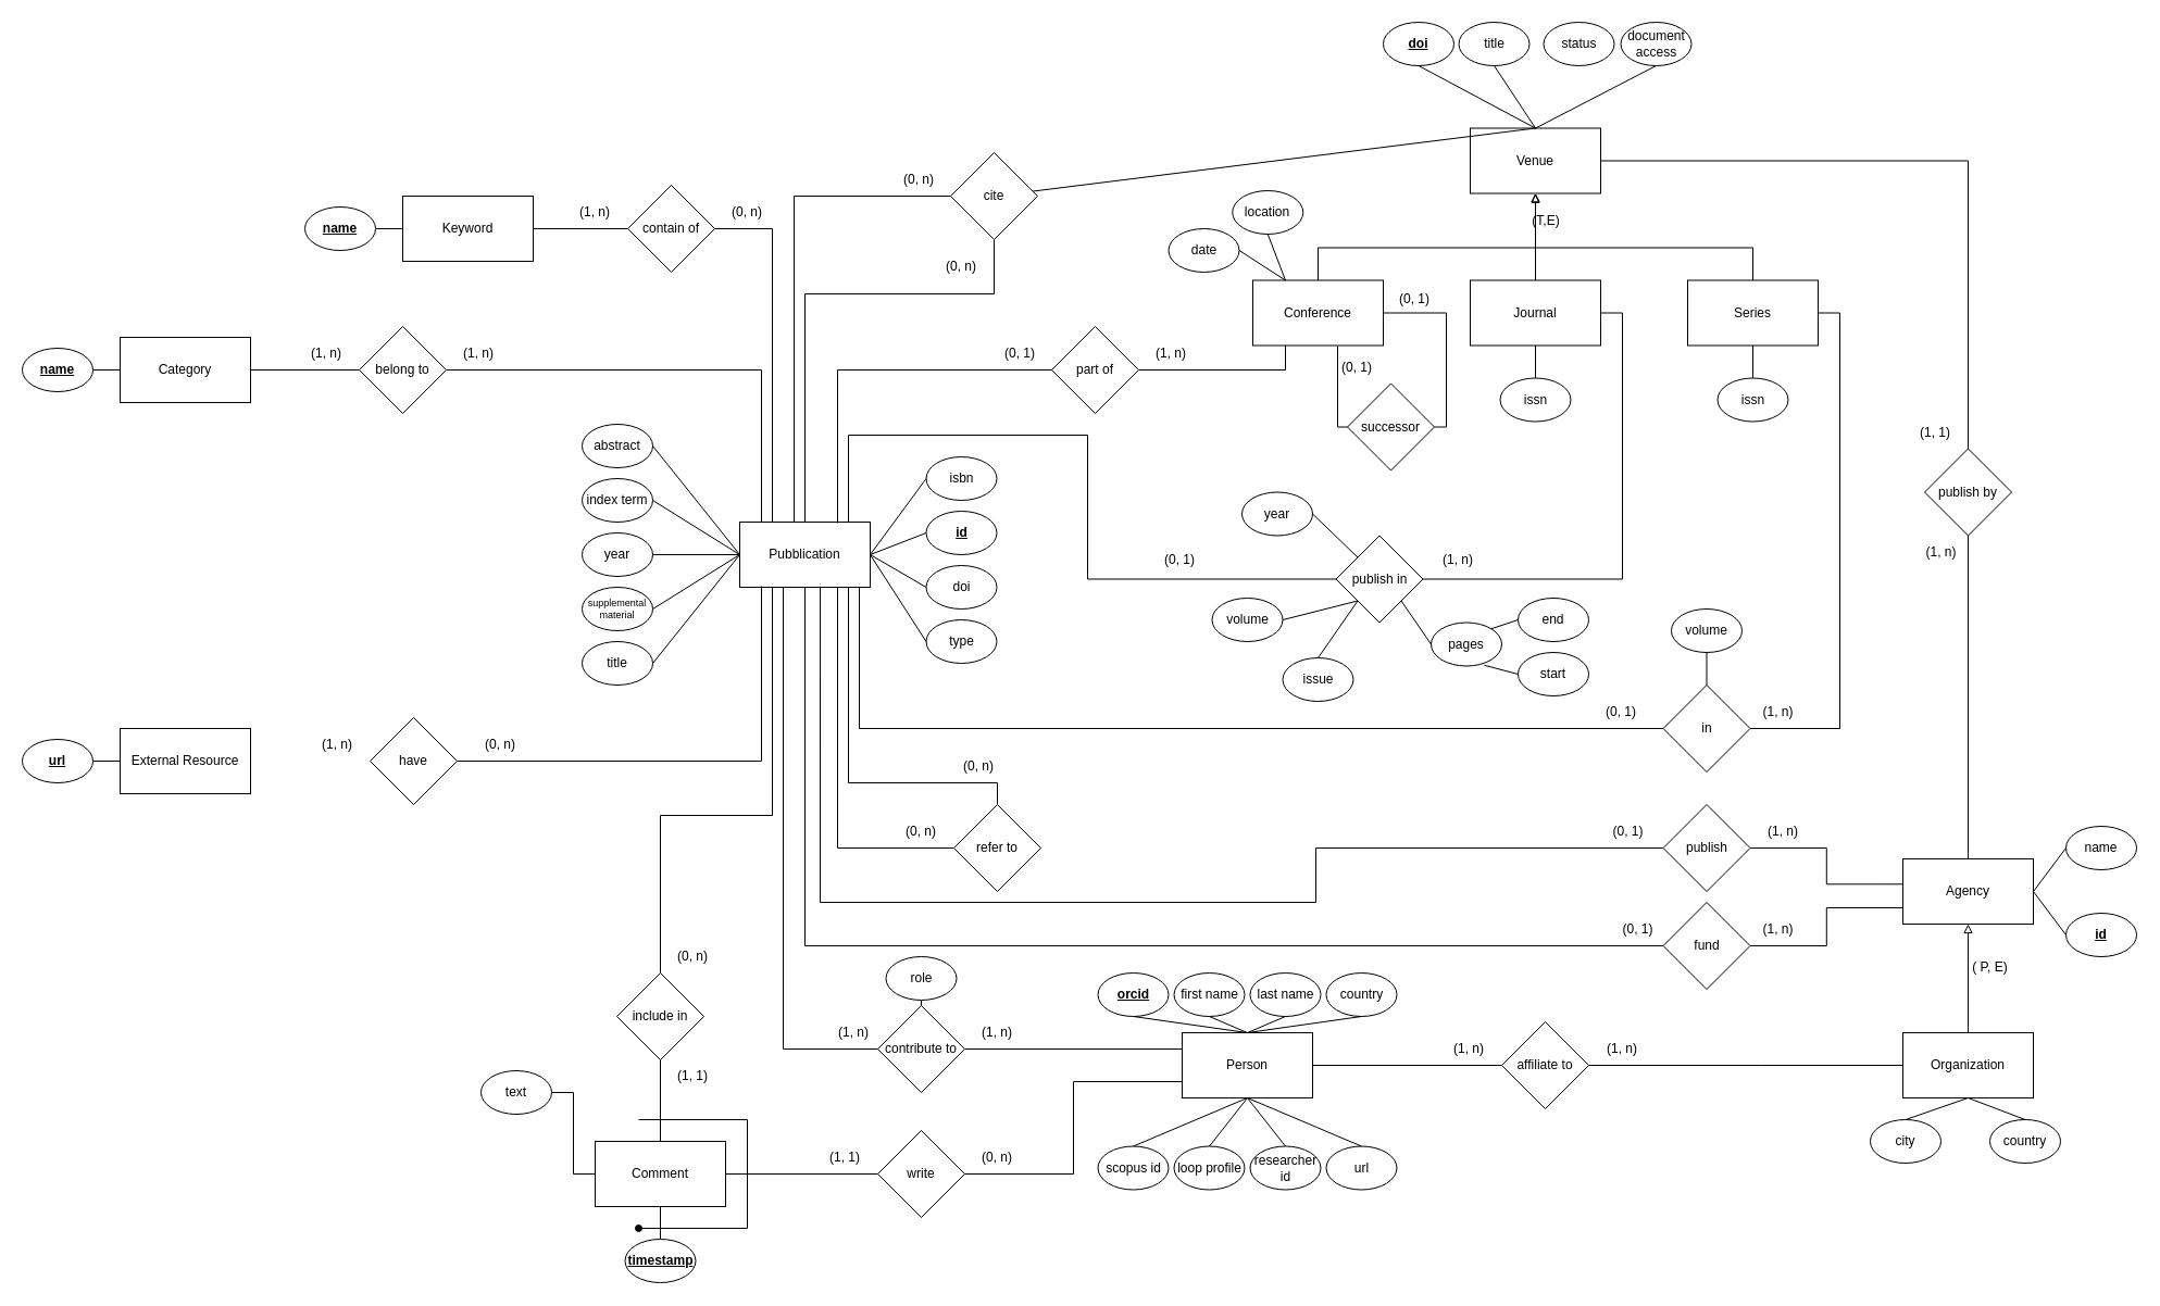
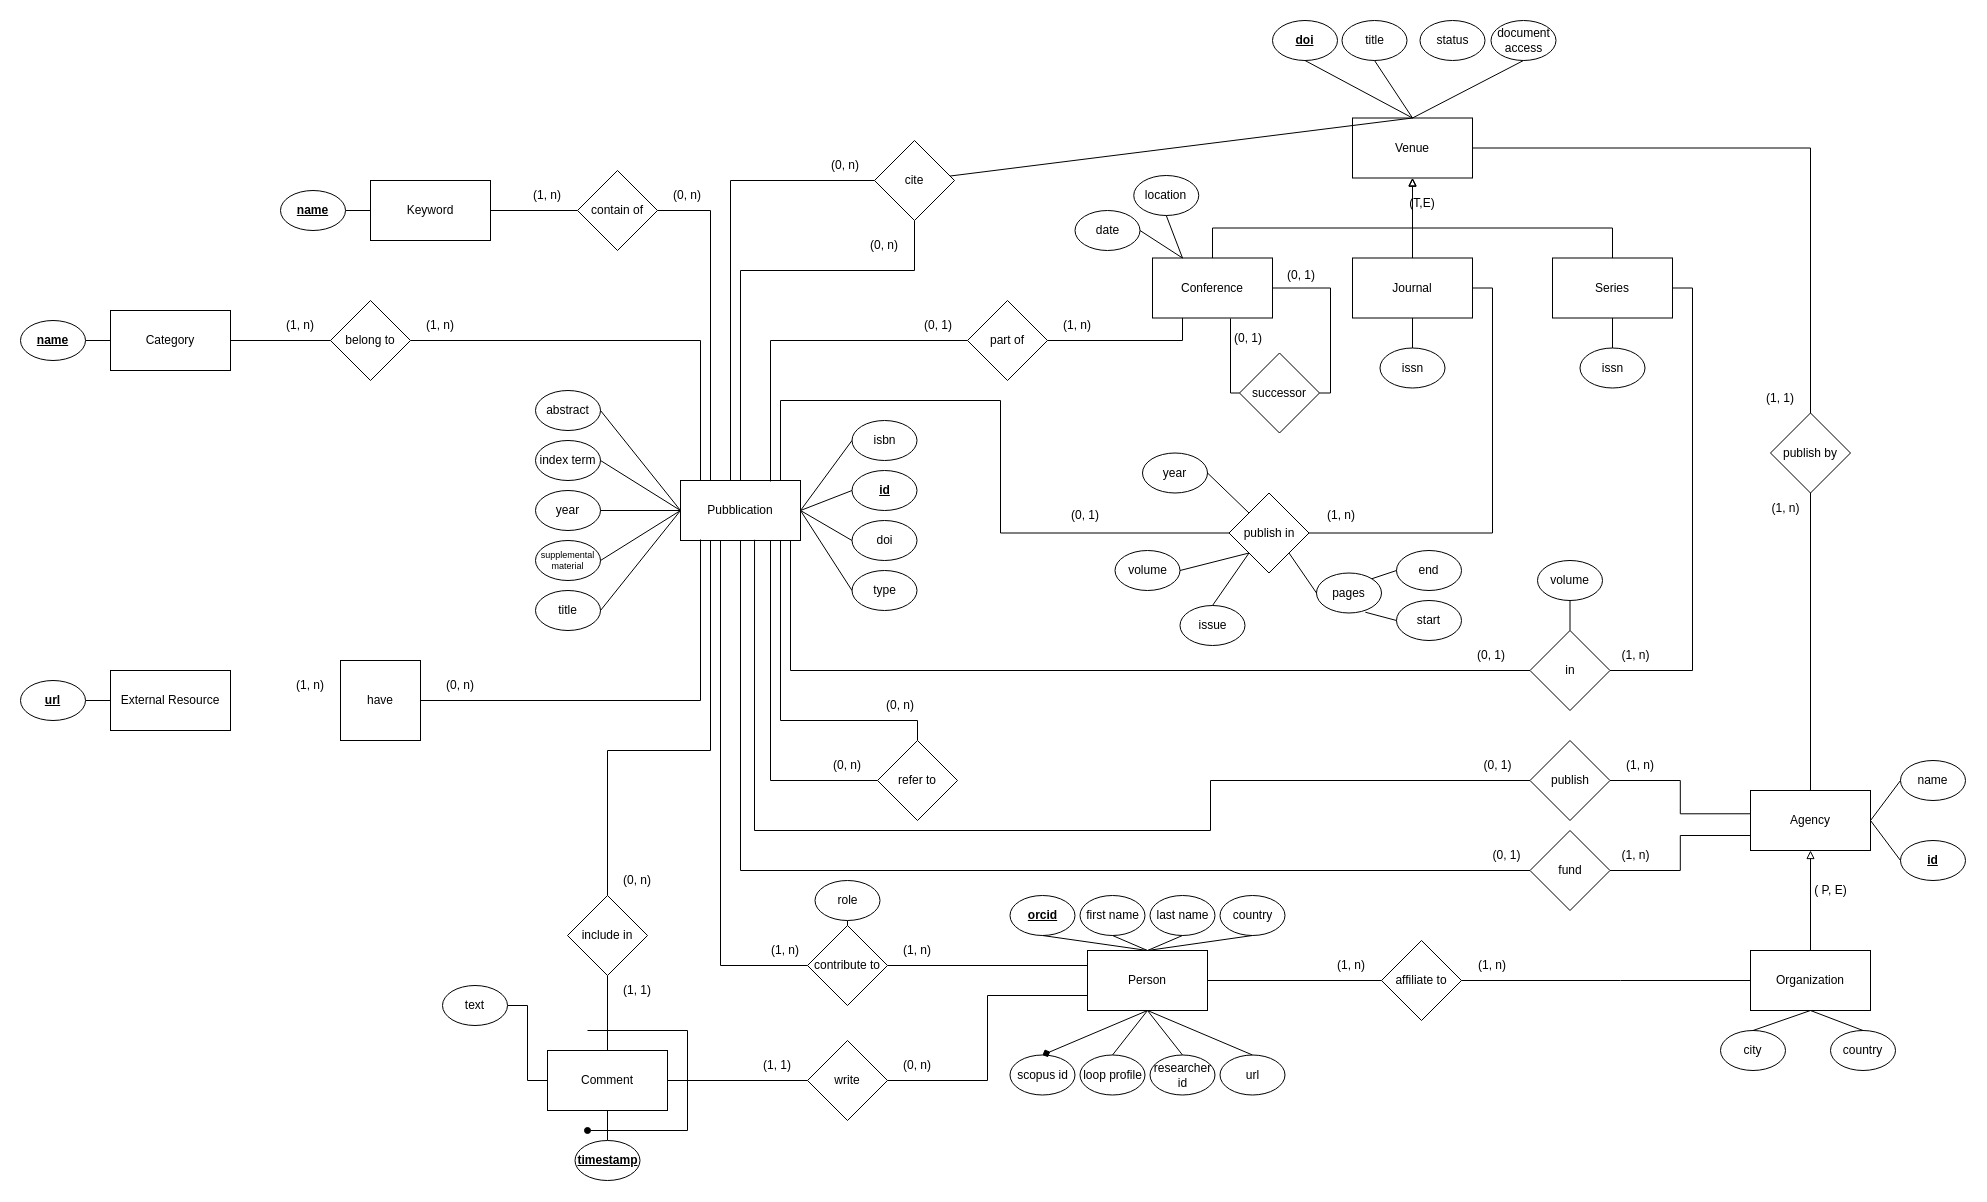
- <mxCell id="22" value="have" style="rhombus;whiteSpace=wrap;html=1;" parent="1" vertex="1"><mxGeometry x="340" y="660" width="80" height="80" as="geometry" /></mxCell>
+ <mxCell id="22" value="have" style="whiteSpace=wrap;html=1;rounded=0;" parent="1" vertex="1"><mxGeometry x="340" y="660" width="80" height="80" as="geometry" /></mxCell>
- <mxCell id="37" value="" style="endArrow=none;html=1;rounded=0;exitX=0.5;exitY=1;exitDx=0;exitDy=0;entryX=0.5;entryY=0;entryDx=0;entryDy=0;" parent="1" source="4" target="29" edge="1"><mxGeometry width="50" height="50" relative="1" as="geometry"><mxPoint x="1097" y="920" as="sourcePoint" /><mxPoint x="1147" y="870" as="targetPoint" /></mxGeometry></mxCell>
+ <mxCell id="37" value="" style="endArrow=diamond;html=1;rounded=0;exitX=0.5;exitY=1;exitDx=0;exitDy=0;entryX=0.5;entryY=0;entryDx=0;entryDy=0;" parent="1" source="4" target="29" edge="1"><mxGeometry width="50" height="50" relative="1" as="geometry"><mxPoint x="1097" y="920" as="sourcePoint" /><mxPoint x="1147" y="870" as="targetPoint" /></mxGeometry></mxCell>
